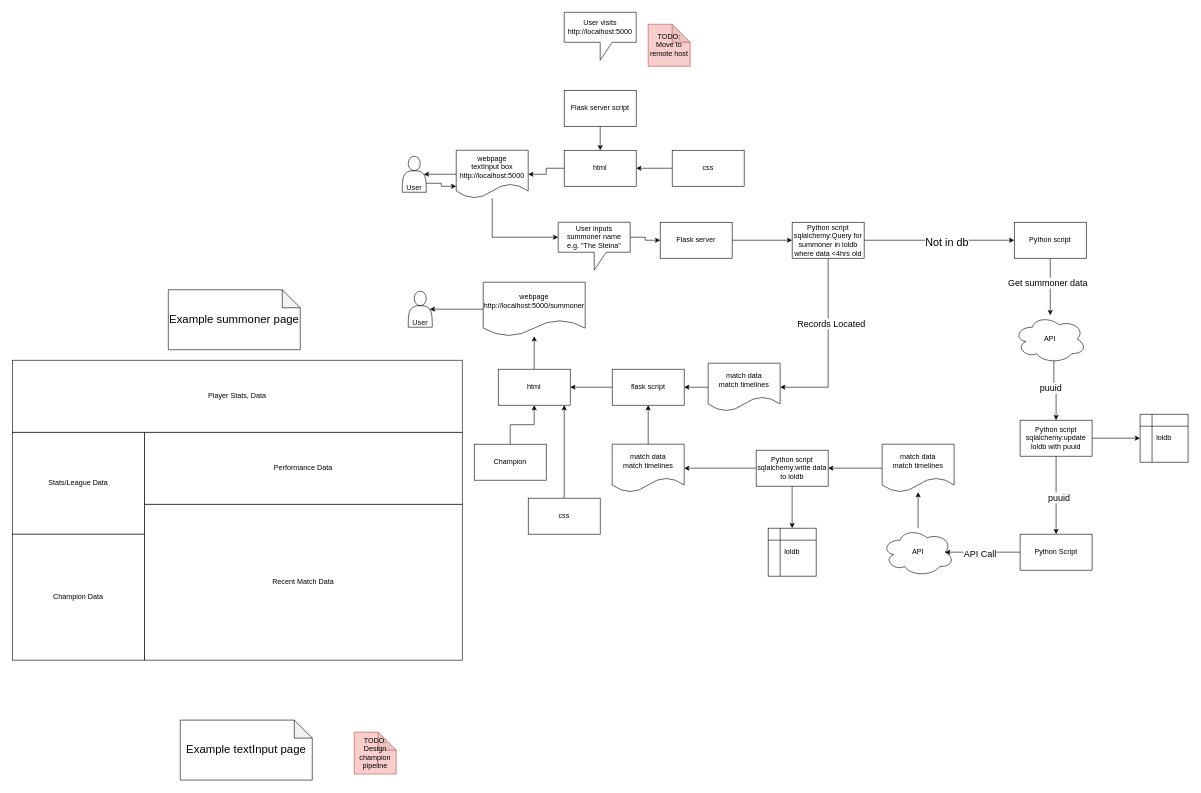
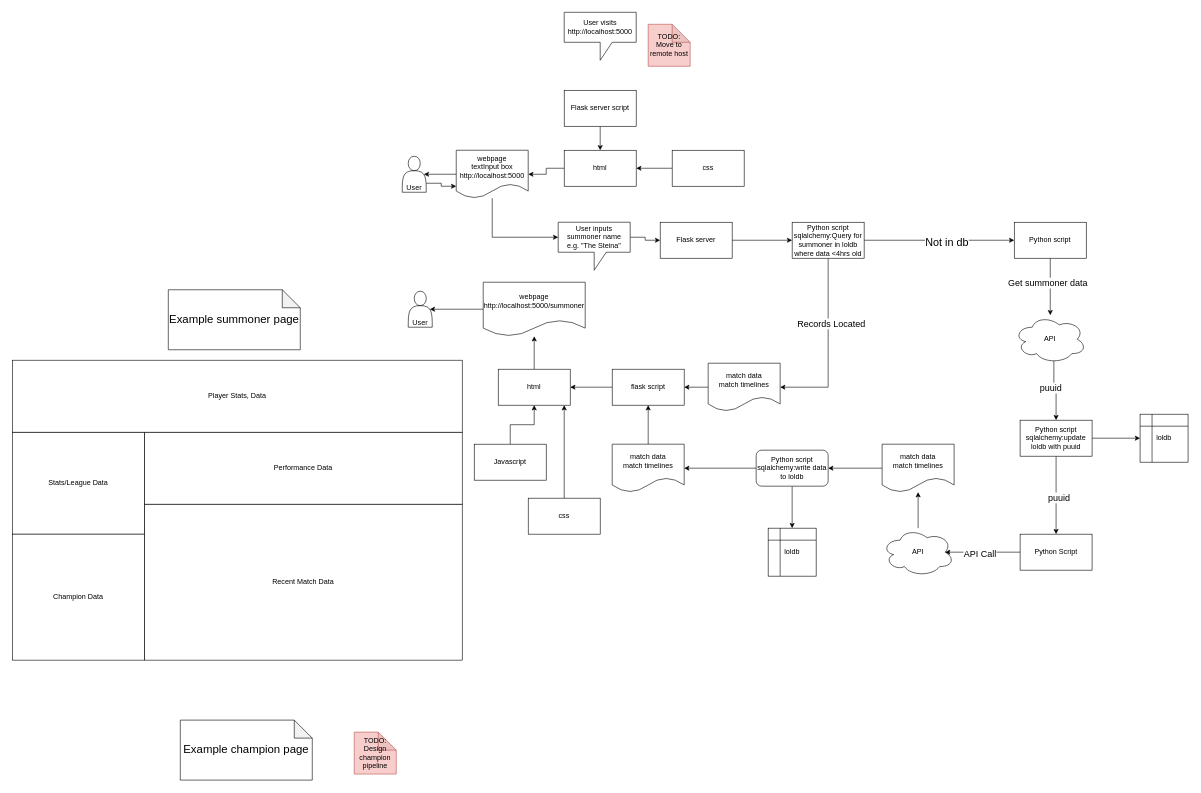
- <mxCell id="68" value="Champion" style="whiteSpace=wrap;html=1;rounded=0;" vertex="1" parent="1"><mxGeometry x="790" y="740" width="120" height="60" as="geometry" /></mxCell>
+ <mxCell id="68" value="Javascript" style="whiteSpace=wrap;html=1;rounded=0;" vertex="1" parent="1"><mxGeometry x="790" y="740" width="120" height="60" as="geometry" /></mxCell>
- <mxCell id="55" value="Python script&lt;br&gt;sqlalchemy:write data to loldb" style="whiteSpace=wrap;html=1;" vertex="1" parent="1"><mxGeometry x="1260" y="750" width="120" height="60" as="geometry" /></mxCell>
+ <mxCell id="55" value="Python script&lt;br&gt;sqlalchemy:write data to loldb" style="whiteSpace=wrap;html=1;rounded=1;" vertex="1" parent="1"><mxGeometry x="1260" y="750" width="120" height="60" as="geometry" /></mxCell>
- <mxCell id="65" value="&lt;font style=&quot;font-size: 19px;&quot;&gt;Example textInput page&lt;/font&gt;" style="shape=note;whiteSpace=wrap;html=1;backgroundOutline=1;darkOpacity=0.05;" vertex="1" parent="1"><mxGeometry x="300" y="1200" width="220" height="100" as="geometry" /></mxCell>
+ <mxCell id="65" value="&lt;font style=&quot;font-size: 19px;&quot;&gt;Example champion page&lt;/font&gt;" style="shape=note;whiteSpace=wrap;html=1;backgroundOutline=1;darkOpacity=0.05;" vertex="1" parent="1"><mxGeometry x="300" y="1200" width="220" height="100" as="geometry" /></mxCell>
